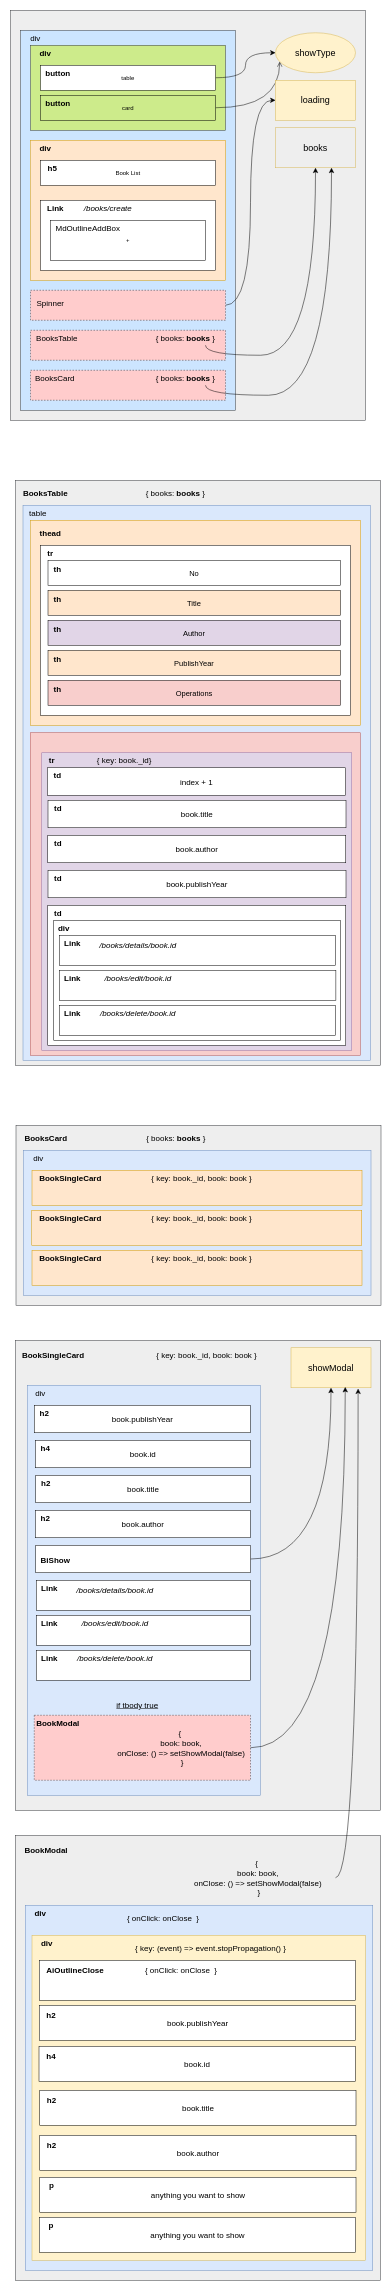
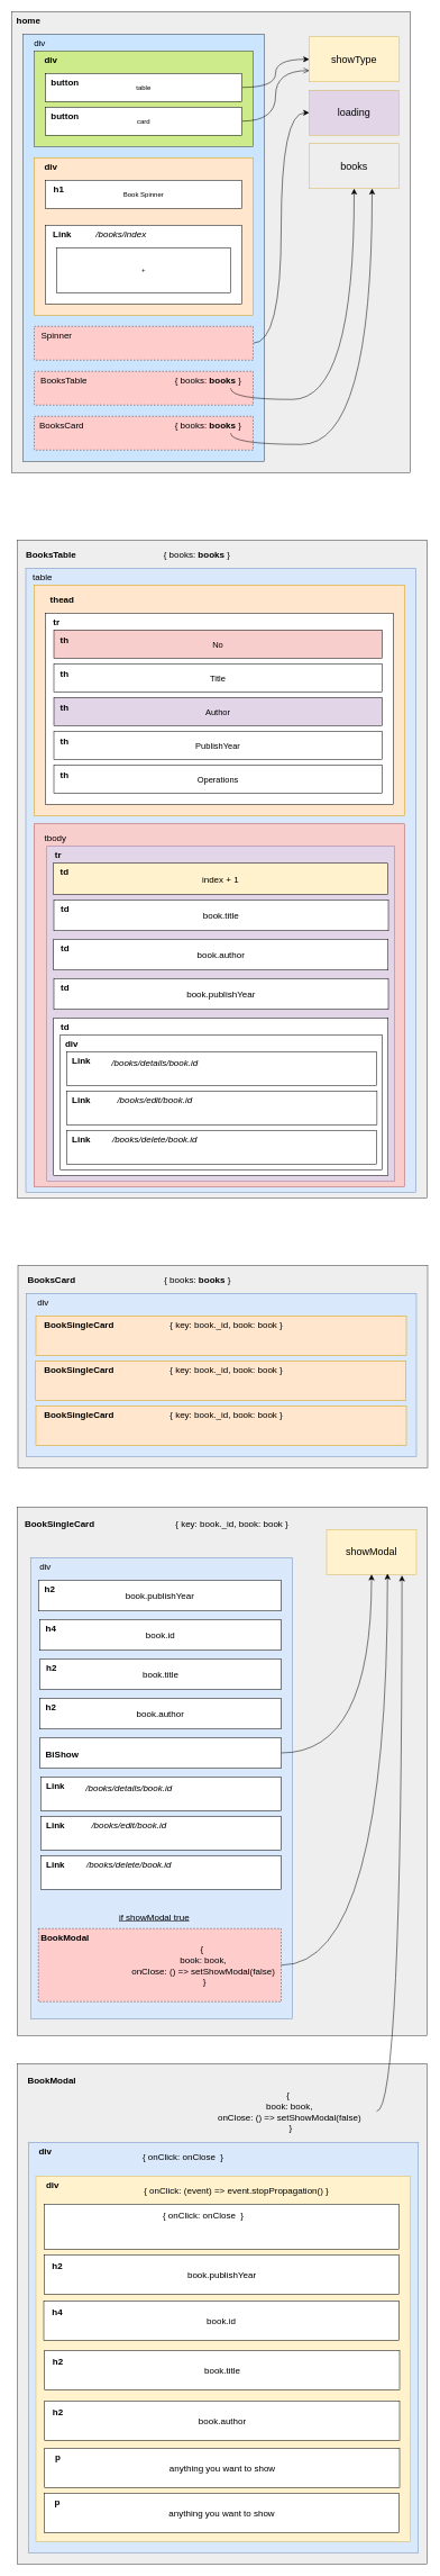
+ <mxCell id="21" value="&lt;b&gt;home&lt;/b&gt;" style="text;strokeColor=none;fillColor=none;html=1;align=center;verticalAlign=middle;whiteSpace=wrap;rounded=0;fontSize=16;" parent="1" vertex="1"><mxGeometry x="20" y="20" width="60" height="30" as="geometry" /></mxCell>
- <mxCell id="24" value="&lt;font style=&quot;font-size: 18px;&quot;&gt;showType&lt;/font&gt;" style="ellipse;whiteSpace=wrap;html=1;fillColor=#fff2cc;strokeColor=#d6b656;" parent="1" vertex="1"><mxGeometry x="550" y="65" width="160" height="80" as="geometry" /></mxCell>
+ <mxCell id="24" value="&lt;font style=&quot;font-size: 18px;&quot;&gt;showType&lt;/font&gt;" style="rounded=0;whiteSpace=wrap;html=1;fillColor=#fff2cc;strokeColor=#d6b656;" parent="1" vertex="1"><mxGeometry x="550" y="65" width="160" height="80" as="geometry" /></mxCell>
- <mxCell id="23" value="&lt;font style=&quot;font-size: 18px;&quot;&gt;loading&lt;/font&gt;" style="rounded=0;whiteSpace=wrap;html=1;fillColor=#fff2cc;strokeColor=#d6b656;" parent="1" vertex="1"><mxGeometry x="550" y="160" width="160" height="80" as="geometry" /></mxCell>
+ <mxCell id="23" value="&lt;font style=&quot;font-size: 18px;&quot;&gt;loading&lt;/font&gt;" style="rounded=0;whiteSpace=wrap;html=1;fillColor=#e1d5e7;strokeColor=#d6b656;" parent="1" vertex="1"><mxGeometry x="550" y="160" width="160" height="80" as="geometry" /></mxCell>
- <mxCell id="11" value="card" style="rounded=0;whiteSpace=wrap;html=1;fillColor=#cdeb8b;" parent="1" vertex="1"><mxGeometry x="80" y="190" width="350" height="50" as="geometry" /></mxCell>
+ <mxCell id="11" value="card" style="rounded=0;whiteSpace=wrap;html=1;" parent="1" vertex="1"><mxGeometry x="80" y="190" width="350" height="50" as="geometry" /></mxCell>
- <mxCell id="16" value="&lt;b&gt;h5&lt;/b&gt;" style="text;strokeColor=none;fillColor=none;html=1;align=center;verticalAlign=middle;whiteSpace=wrap;rounded=0;fontSize=16;" parent="1" vertex="1"><mxGeometry x="74" y="321" width="60" height="30" as="geometry" /></mxCell>
+ <mxCell id="16" value="&lt;b&gt;h1&lt;/b&gt;" style="text;strokeColor=none;fillColor=none;html=1;align=center;verticalAlign=middle;whiteSpace=wrap;rounded=0;fontSize=16;" parent="1" vertex="1"><mxGeometry x="74" y="321" width="60" height="30" as="geometry" /></mxCell>
- <mxCell id="15" value="Book List" style="rounded=0;whiteSpace=wrap;html=1;" parent="1" vertex="1"><mxGeometry x="80" y="320" width="350" height="50" as="geometry" /></mxCell>
+ <mxCell id="15" value="Book Spinner" style="rounded=0;whiteSpace=wrap;html=1;" parent="1" vertex="1"><mxGeometry x="80" y="320" width="350" height="50" as="geometry" /></mxCell>
- <mxCell id="25" value="&lt;i&gt;/books/create&lt;/i&gt;" style="text;strokeColor=none;fillColor=none;html=1;align=center;verticalAlign=middle;whiteSpace=wrap;rounded=0;fontSize=16;" vertex="1" parent="1"><mxGeometry x="140" y="395" width="150" height="40" as="geometry" /></mxCell>
+ <mxCell id="25" value="&lt;i&gt;/books/index&lt;/i&gt;" style="text;strokeColor=none;fillColor=none;html=1;align=center;verticalAlign=middle;whiteSpace=wrap;rounded=0;fontSize=16;" vertex="1" parent="1"><mxGeometry x="140" y="395" width="150" height="40" as="geometry" /></mxCell>
- <mxCell id="20" value="MdOutlineAddBox" style="text;strokeColor=none;fillColor=none;html=1;align=center;verticalAlign=middle;whiteSpace=wrap;rounded=0;fontSize=16;" parent="1" vertex="1"><mxGeometry x="100" y="440" width="150" height="30" as="geometry" /></mxCell>
- <mxCell id="28" value="Spinner" style="text;strokeColor=none;fillColor=none;html=1;align=center;verticalAlign=middle;whiteSpace=wrap;rounded=0;fontSize=16;" vertex="1" parent="1"><mxGeometry x="70" y="590" width="60" height="30" as="geometry" /></mxCell>
+ <mxCell id="28" value="Spinner" style="text;strokeColor=none;fillColor=none;html=1;align=center;verticalAlign=middle;whiteSpace=wrap;rounded=0;fontSize=16;" vertex="1" parent="1"><mxGeometry x="70" y="580" width="60" height="30" as="geometry" /></mxCell>
- <mxCell id="42" value="&lt;b&gt;thead&lt;/b&gt;" style="text;strokeColor=none;fillColor=none;html=1;align=center;verticalAlign=middle;whiteSpace=wrap;rounded=0;fontSize=16;" vertex="1" parent="1"><mxGeometry x="70" y="1050" width="60" height="30" as="geometry" /></mxCell>
+ <mxCell id="42" value="&lt;b&gt;thead&lt;/b&gt;" style="text;strokeColor=none;fillColor=none;html=1;align=center;verticalAlign=middle;whiteSpace=wrap;rounded=0;fontSize=16;" vertex="1" parent="1"><mxGeometry x="80" y="1050" width="60" height="30" as="geometry" /></mxCell>
- <mxCell id="45" value="&lt;font style=&quot;font-size: 15px;&quot;&gt;No&lt;/font&gt;" style="rounded=0;whiteSpace=wrap;html=1;" vertex="1" parent="1"><mxGeometry x="95" y="1120" width="585" height="50" as="geometry" /></mxCell>
+ <mxCell id="45" value="&lt;font style=&quot;font-size: 15px;&quot;&gt;No&lt;/font&gt;" style="rounded=0;whiteSpace=wrap;html=1;fillColor=#f8cecc;" vertex="1" parent="1"><mxGeometry x="95" y="1120" width="585" height="50" as="geometry" /></mxCell>
- <mxCell id="47" value="&lt;font style=&quot;font-size: 15px;&quot;&gt;Title&lt;/font&gt;" style="rounded=0;whiteSpace=wrap;html=1;fillColor=#ffe6cc;" vertex="1" parent="1"><mxGeometry x="95" y="1180" width="585" height="50" as="geometry" /></mxCell>
+ <mxCell id="47" value="&lt;font style=&quot;font-size: 15px;&quot;&gt;Title&lt;/font&gt;" style="rounded=0;whiteSpace=wrap;html=1;" vertex="1" parent="1"><mxGeometry x="95" y="1180" width="585" height="50" as="geometry" /></mxCell>
- <mxCell id="51" value="&lt;font style=&quot;font-size: 15px;&quot;&gt;PublishYear&lt;/font&gt;" style="rounded=0;whiteSpace=wrap;html=1;fillColor=#ffe6cc;" vertex="1" parent="1"><mxGeometry x="95" y="1300" width="585" height="50" as="geometry" /></mxCell>
+ <mxCell id="51" value="&lt;font style=&quot;font-size: 15px;&quot;&gt;PublishYear&lt;/font&gt;" style="rounded=0;whiteSpace=wrap;html=1;" vertex="1" parent="1"><mxGeometry x="95" y="1300" width="585" height="50" as="geometry" /></mxCell>
- <mxCell id="53" value="&lt;font style=&quot;font-size: 15px;&quot;&gt;Operations&lt;/font&gt;" style="rounded=0;whiteSpace=wrap;html=1;fillColor=#f8cecc;" vertex="1" parent="1"><mxGeometry x="95" y="1360" width="585" height="50" as="geometry" /></mxCell>
+ <mxCell id="53" value="&lt;font style=&quot;font-size: 15px;&quot;&gt;Operations&lt;/font&gt;" style="rounded=0;whiteSpace=wrap;html=1;" vertex="1" parent="1"><mxGeometry x="95" y="1360" width="585" height="50" as="geometry" /></mxCell>
+ <mxCell id="57" value="tbody" style="text;strokeColor=none;fillColor=none;html=1;align=center;verticalAlign=middle;whiteSpace=wrap;rounded=0;fontSize=16;" vertex="1" parent="1"><mxGeometry x="67.5" y="1475" width="60" height="30" as="geometry" /></mxCell>
- <mxCell id="60" value="{ key: book._id}&amp;nbsp;" style="text;strokeColor=none;fillColor=none;html=1;align=center;verticalAlign=middle;whiteSpace=wrap;rounded=0;fontSize=16;" vertex="1" parent="1"><mxGeometry x="170" y="1510" width="160" height="20" as="geometry" /></mxCell>
- <mxCell id="61" value="&lt;font style=&quot;font-size: 16px;&quot;&gt;index + 1&lt;/font&gt;" style="rounded=0;whiteSpace=wrap;html=1;" vertex="1" parent="1"><mxGeometry x="94" y="1535" width="596" height="55" as="geometry" /></mxCell>
+ <mxCell id="61" value="&lt;font style=&quot;font-size: 16px;&quot;&gt;index + 1&lt;/font&gt;" style="rounded=0;whiteSpace=wrap;html=1;fillColor=#fff2cc;" vertex="1" parent="1"><mxGeometry x="94" y="1535" width="596" height="55" as="geometry" /></mxCell>
- <mxCell id="99" value="&lt;font style=&quot;font-size: 18px;&quot;&gt;showModal&lt;/font&gt;" style="rounded=0;whiteSpace=wrap;html=1;fillColor=#fff2cc;strokeColor=#d6b656;" vertex="1" parent="1"><mxGeometry x="581" y="2695" width="160" height="80" as="geometry" /></mxCell>
+ <mxCell id="99" value="&lt;font style=&quot;font-size: 18px;&quot;&gt;showModal&lt;/font&gt;" style="rounded=0;whiteSpace=wrap;html=1;fillColor=#fff2cc;strokeColor=#d6b656;" vertex="1" parent="1"><mxGeometry x="581" y="2720" width="160" height="80" as="geometry" /></mxCell>
- <mxCell id="123" value="&lt;u&gt;if tbody true&lt;/u&gt;" style="text;strokeColor=none;fillColor=none;html=1;align=center;verticalAlign=middle;whiteSpace=wrap;rounded=0;fontSize=16;" vertex="1" parent="1"><mxGeometry x="173.5" y="3390" width="200" height="40" as="geometry" /></mxCell>
+ <mxCell id="123" value="&lt;u&gt;if showModal true&lt;/u&gt;" style="text;strokeColor=none;fillColor=none;html=1;align=center;verticalAlign=middle;whiteSpace=wrap;rounded=0;fontSize=16;" vertex="1" parent="1"><mxGeometry x="173.5" y="3390" width="200" height="40" as="geometry" /></mxCell>
- <mxCell id="136" value="&lt;div&gt;&lt;br&gt;&lt;/div&gt;&lt;div&gt;{ key: (event) =&amp;gt; event.stopPropagation()&lt;span style=&quot;background-color: initial;&quot;&gt;&amp;nbsp;}&lt;/span&gt;&lt;/div&gt;" style="text;strokeColor=none;fillColor=none;html=1;align=center;verticalAlign=middle;whiteSpace=wrap;rounded=0;fontSize=16;" vertex="1" parent="1"><mxGeometry x="239.5" y="3850" width="360.5" height="70" as="geometry" /></mxCell>
+ <mxCell id="136" value="&lt;div&gt;&lt;br&gt;&lt;/div&gt;&lt;div&gt;{ onClick: (event) =&amp;gt; event.stopPropagation()&lt;span style=&quot;background-color: initial;&quot;&gt;&amp;nbsp;}&lt;/span&gt;&lt;/div&gt;" style="text;strokeColor=none;fillColor=none;html=1;align=center;verticalAlign=middle;whiteSpace=wrap;rounded=0;fontSize=16;" vertex="1" parent="1"><mxGeometry x="239.5" y="3850" width="360.5" height="70" as="geometry" /></mxCell>
- <mxCell id="138" value="&lt;b&gt;AiOutlineClose&lt;/b&gt;" style="text;html=1;align=center;verticalAlign=middle;whiteSpace=wrap;rounded=0;fontSize=16;" vertex="1" parent="1"><mxGeometry x="77.5" y="3920" width="142.5" height="40" as="geometry" /></mxCell>
